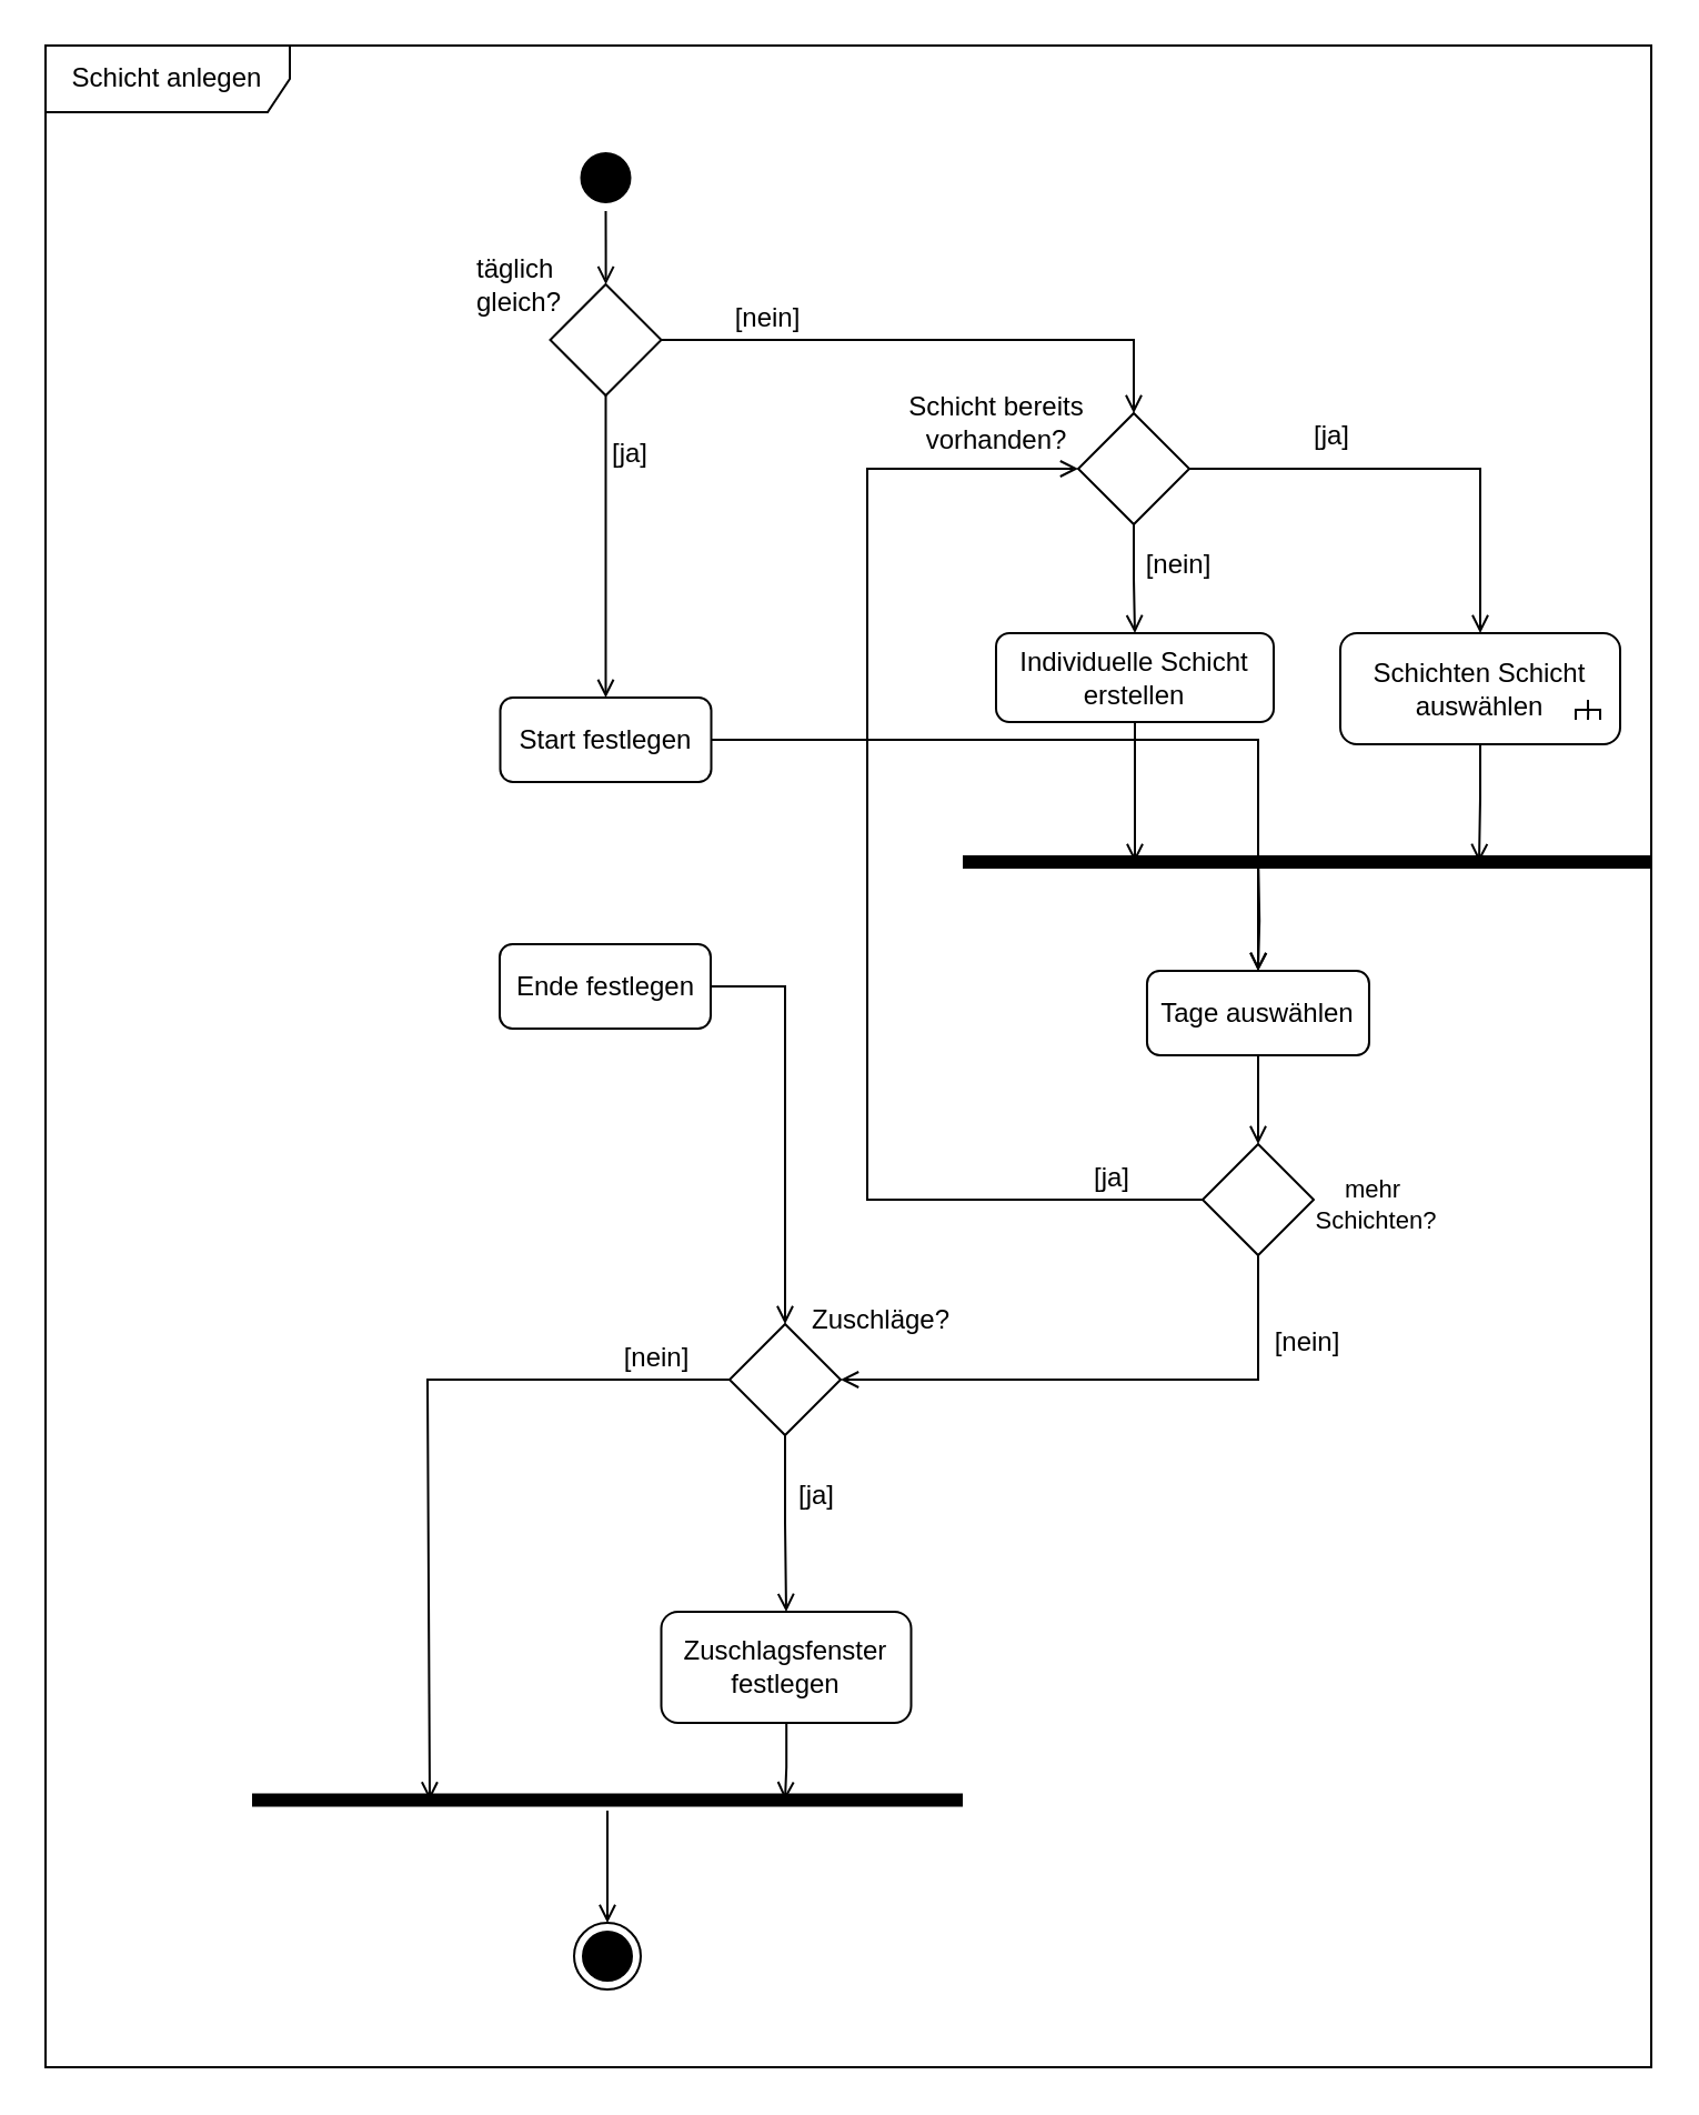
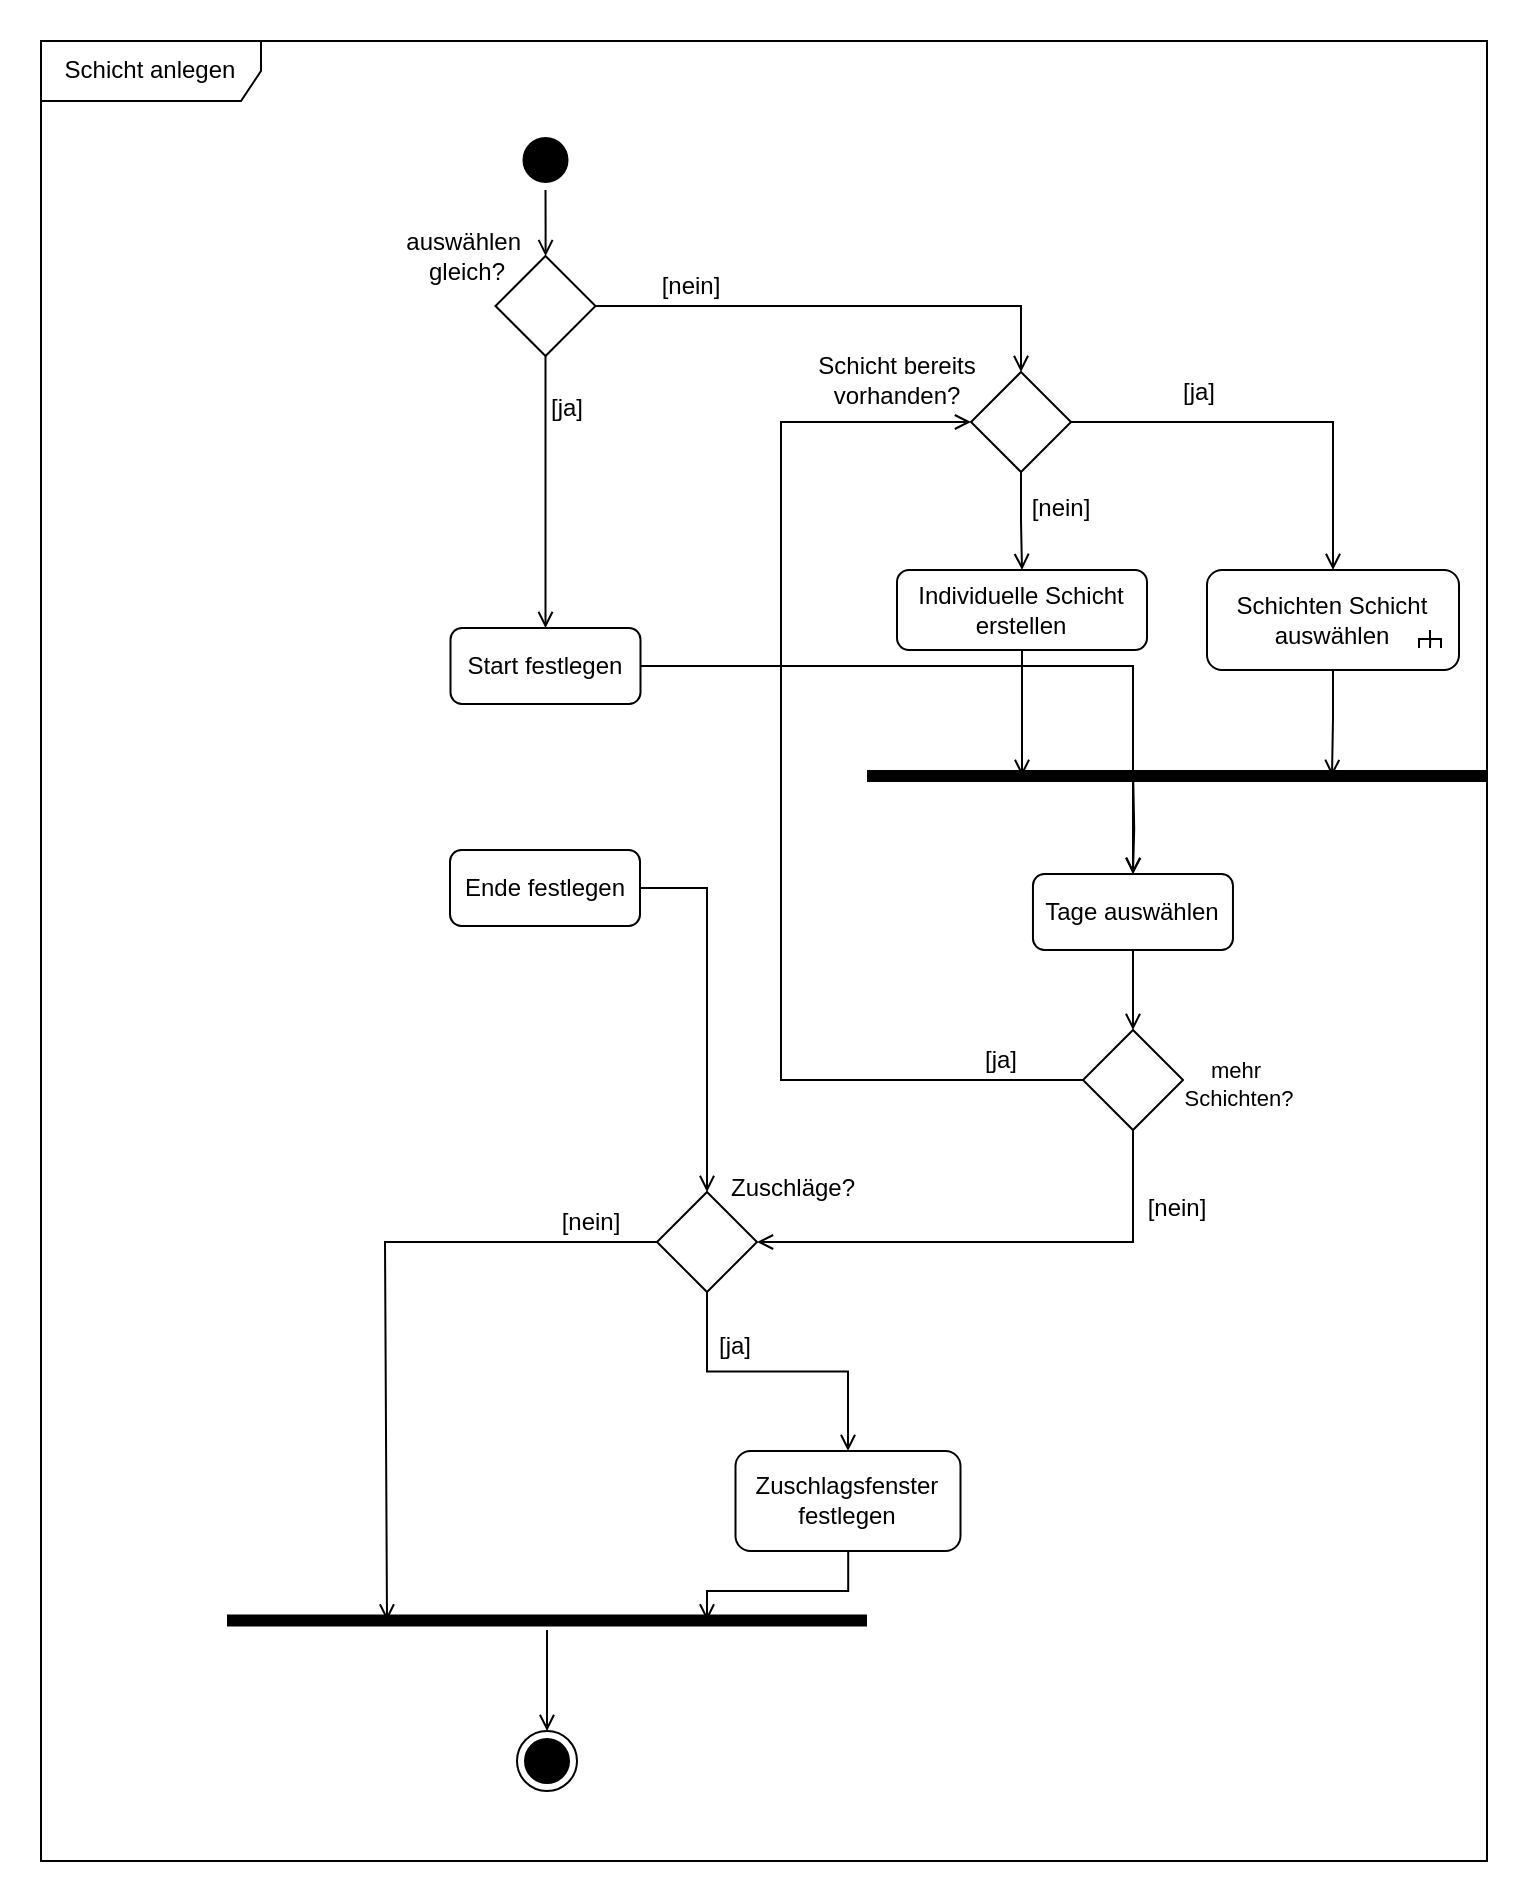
- <mxCell id="10" value="täglich&amp;nbsp;&lt;div&gt;gleich?&lt;/div&gt;" style="text;html=1;align=center;verticalAlign=middle;resizable=0;points=[];autosize=1;strokeColor=none;fillColor=none;" parent="1" vertex="1"><mxGeometry x="203" y="107.5" width="60" height="40" as="geometry" /></mxCell>
+ <mxCell id="10" value="auswählen&amp;nbsp;&lt;div&gt;gleich?&lt;/div&gt;" style="text;html=1;align=center;verticalAlign=middle;resizable=0;points=[];autosize=1;strokeColor=none;fillColor=none;" parent="1" vertex="1"><mxGeometry x="203" y="107.5" width="60" height="40" as="geometry" /></mxCell>
- <mxCell id="13" value="Zuschlagsf&lt;span style=&quot;background-color: initial;&quot;&gt;enster festlegen&lt;/span&gt;" style="rounded=1;whiteSpace=wrap;html=1;" parent="1" vertex="1"><mxGeometry x="297.25" y="725" width="112.5" height="50" as="geometry" /></mxCell>
+ <mxCell id="13" value="Zuschlagsf&lt;span style=&quot;background-color: initial;&quot;&gt;enster festlegen&lt;/span&gt;" style="rounded=1;whiteSpace=wrap;html=1;" parent="1" vertex="1"><mxGeometry x="367.25" y="725" width="112.5" height="50" as="geometry" /></mxCell>
